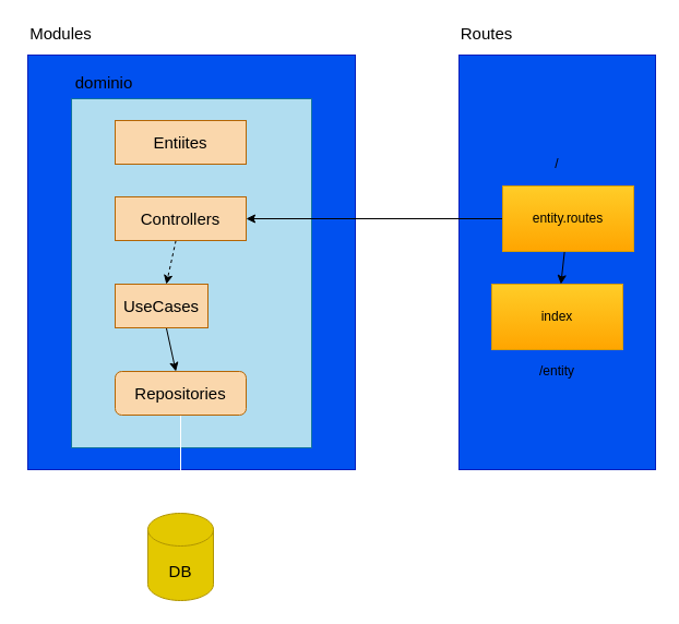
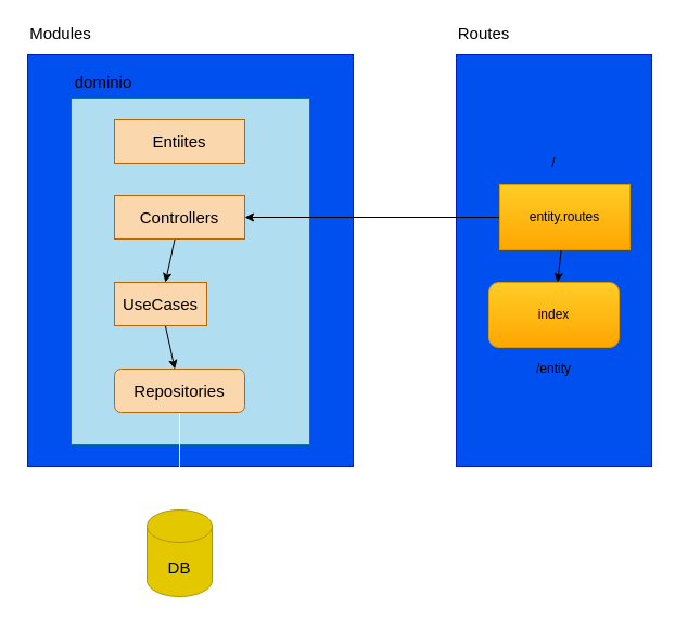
- <mxCell id="11" value="" style="edgeStyle=none;html=1;fontSize=15;strokeColor=#000000;dashed=1;" parent="1" source="12" target="9" edge="1"><mxGeometry relative="1" as="geometry"><Array as="points" /></mxGeometry></mxCell>
+ <mxCell id="11" value="" style="edgeStyle=none;html=1;fontSize=15;strokeColor=#000000;" parent="1" source="12" target="9" edge="1"><mxGeometry relative="1" as="geometry"><Array as="points" /></mxGeometry></mxCell>
- <mxCell id="19" value="index" style="rounded=0;whiteSpace=wrap;html=1;fillColor=#ffcd28;strokeColor=#d79b00;gradientColor=#ffa500;" parent="1" vertex="1"><mxGeometry x="450" y="260" width="120" height="60" as="geometry" /></mxCell>
+ <mxCell id="19" value="index" style="whiteSpace=wrap;html=1;fillColor=#ffcd28;strokeColor=#d79b00;gradientColor=#ffa500;rounded=1;" parent="1" vertex="1"><mxGeometry x="450" y="260" width="120" height="60" as="geometry" /></mxCell>
